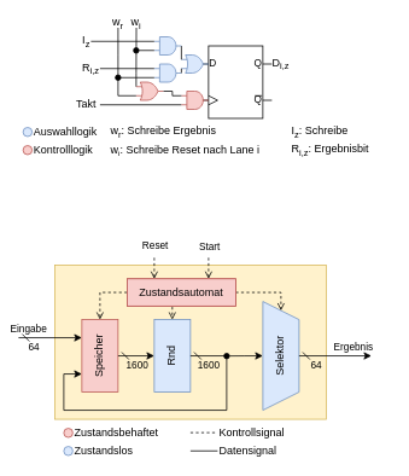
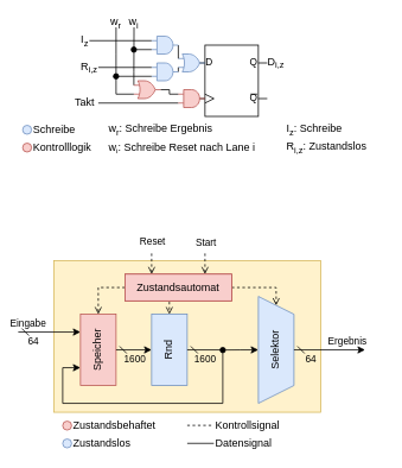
- <mxCell id="67" value="Auswahllogik" style="text;html=1;strokeColor=none;fillColor=none;align=left;verticalAlign=middle;whiteSpace=wrap;rounded=0;" vertex="1" parent="1"><mxGeometry x="35" y="140" width="130" height="10" as="geometry" /></mxCell>
+ <mxCell id="67" value="Schreibe" style="text;html=1;strokeColor=none;fillColor=none;align=left;verticalAlign=middle;whiteSpace=wrap;rounded=0;" vertex="1" parent="1"><mxGeometry x="35" y="140" width="130" height="10" as="geometry" /></mxCell>
- <mxCell id="71" value="R&lt;sub&gt;i,z&lt;/sub&gt;: Ergebnisbit" style="text;html=1;strokeColor=none;fillColor=none;align=left;verticalAlign=middle;whiteSpace=wrap;rounded=0;" vertex="1" parent="1"><mxGeometry x="320" y="160" width="110" height="10" as="geometry" /></mxCell>
+ <mxCell id="71" value="R&lt;sub&gt;i,z&lt;/sub&gt;: Zustandslos" style="text;html=1;strokeColor=none;fillColor=none;align=left;verticalAlign=middle;whiteSpace=wrap;rounded=0;" vertex="1" parent="1"><mxGeometry x="320" y="160" width="110" height="10" as="geometry" /></mxCell>
